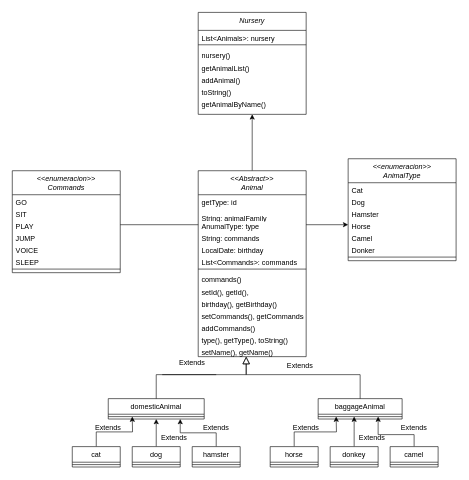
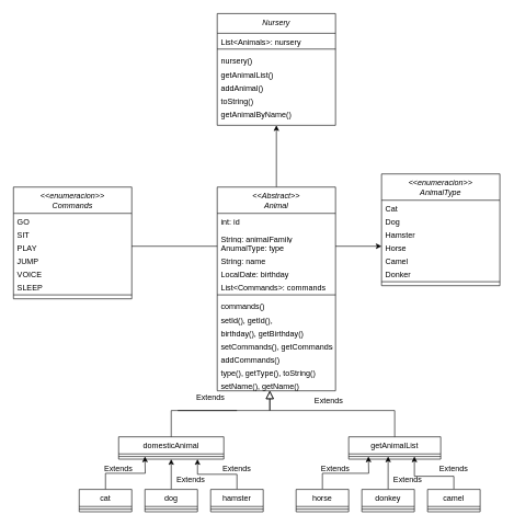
- <mxCell id="4" value="getType: id" style="text;align=left;verticalAlign=top;spacingLeft=4;spacingRight=4;overflow=hidden;rotatable=0;points=[[0,0.5],[1,0.5]];portConstraint=eastwest;" parent="3" vertex="1"><mxGeometry y="40" width="180" height="26" as="geometry" /></mxCell>
+ <mxCell id="4" value="int: id" style="text;align=left;verticalAlign=top;spacingLeft=4;spacingRight=4;overflow=hidden;rotatable=0;points=[[0,0.5],[1,0.5]];portConstraint=eastwest;" parent="3" vertex="1"><mxGeometry y="40" width="180" height="26" as="geometry" /></mxCell>
- <mxCell id="7" value="String: commands" style="text;align=left;verticalAlign=top;spacingLeft=4;spacingRight=4;overflow=hidden;rotatable=0;points=[[0,0.5],[1,0.5]];portConstraint=eastwest;" vertex="1" parent="3"><mxGeometry y="100" width="180" height="20" as="geometry" /></mxCell>
+ <mxCell id="7" value="String: name" style="text;align=left;verticalAlign=top;spacingLeft=4;spacingRight=4;overflow=hidden;rotatable=0;points=[[0,0.5],[1,0.5]];portConstraint=eastwest;" vertex="1" parent="3"><mxGeometry y="100" width="180" height="20" as="geometry" /></mxCell>
- <mxCell id="21" value="baggageAnimal" style="swimlane;fontStyle=0;align=center;verticalAlign=top;childLayout=stackLayout;horizontal=1;startSize=26;horizontalStack=0;resizeParent=1;resizeLast=0;collapsible=1;marginBottom=0;rounded=0;shadow=0;strokeWidth=1;" parent="1" vertex="1"><mxGeometry x="530" y="664" width="140" height="34" as="geometry"><mxRectangle x="340" y="380" width="170" height="26" as="alternateBounds" /></mxGeometry></mxCell>
+ <mxCell id="21" value="getAnimalList" style="swimlane;fontStyle=0;align=center;verticalAlign=top;childLayout=stackLayout;horizontal=1;startSize=26;horizontalStack=0;resizeParent=1;resizeLast=0;collapsible=1;marginBottom=0;rounded=0;shadow=0;strokeWidth=1;" parent="1" vertex="1"><mxGeometry x="530" y="664" width="140" height="34" as="geometry"><mxRectangle x="340" y="380" width="170" height="26" as="alternateBounds" /></mxGeometry></mxCell>
